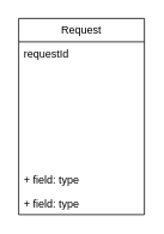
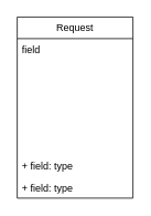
- <mxCell id="3" value="requestId" style="text;strokeColor=none;fillColor=none;align=left;verticalAlign=top;spacingLeft=4;spacingRight=4;overflow=hidden;rotatable=0;points=[[0,0.5],[1,0.5]];portConstraint=eastwest;whiteSpace=wrap;html=1;direction=north;" vertex="1" parent="2"><mxGeometry y="26" width="140" height="140" as="geometry" /></mxCell>
+ <mxCell id="3" value="field" style="text;strokeColor=none;fillColor=none;align=left;verticalAlign=top;spacingLeft=4;spacingRight=4;overflow=hidden;rotatable=0;points=[[0,0.5],[1,0.5]];portConstraint=eastwest;whiteSpace=wrap;html=1;direction=north;" vertex="1" parent="2"><mxGeometry y="26" width="140" height="140" as="geometry" /></mxCell>
